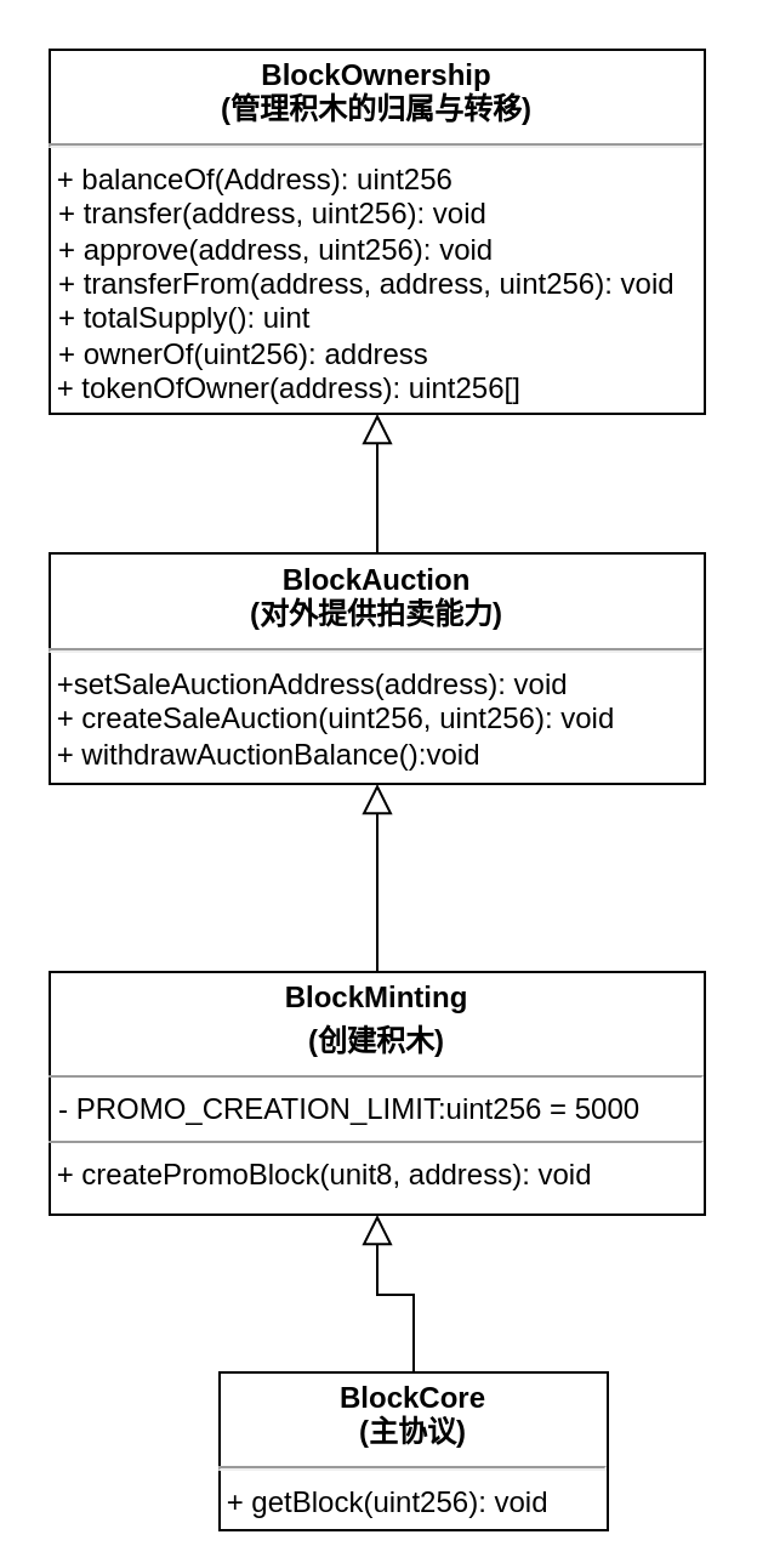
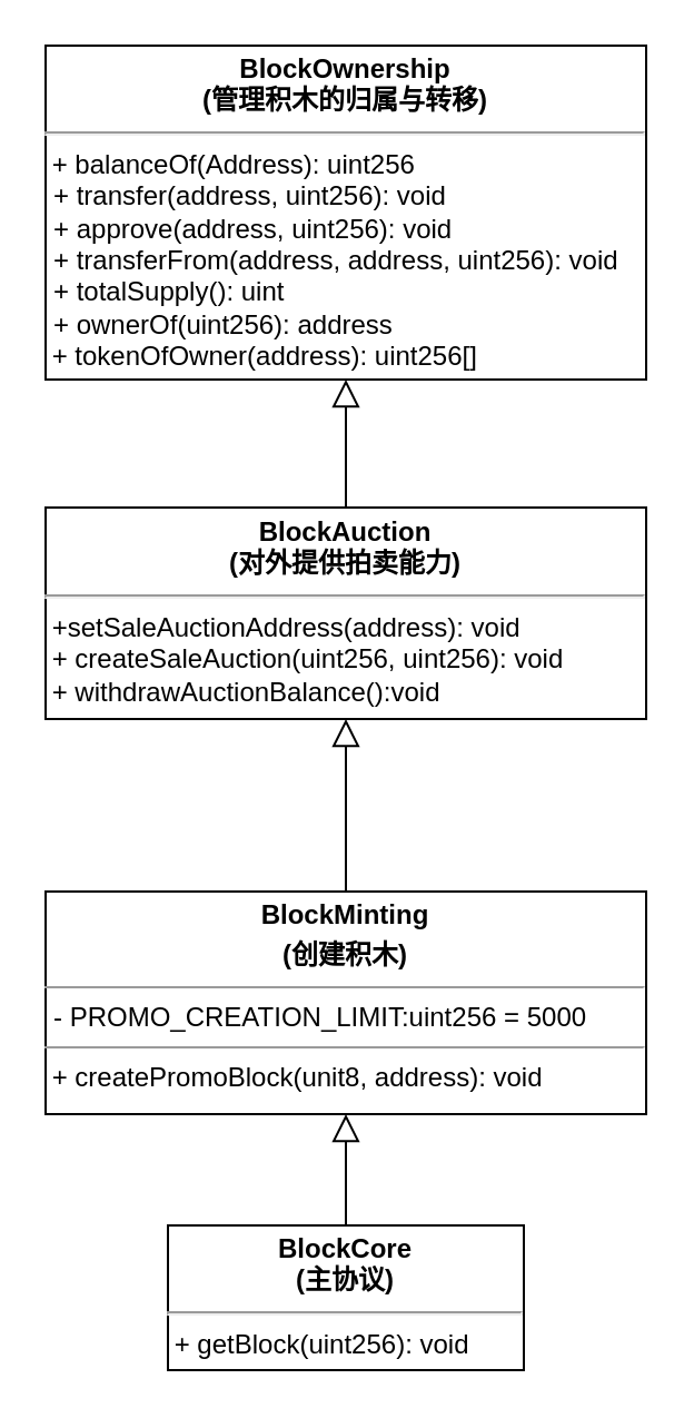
- <mxCell id="5" value="&lt;p style=&quot;margin:0px;margin-top:4px;text-align:center;&quot;&gt;&lt;b&gt;BlockCore&lt;/b&gt;&lt;/p&gt;&lt;div align=&quot;center&quot;&gt;&lt;b&gt;(主协议)&lt;/b&gt;&lt;/div&gt;&lt;p style=&quot;margin:0px;margin-top:4px;text-align:center;text-decoration:underline;&quot;&gt;&lt;/p&gt;&lt;hr&gt;&amp;nbsp;+ getBlock(uint256): void&lt;br&gt;&lt;p style=&quot;margin:0px;margin-left:8px;&quot;&gt;&lt;/p&gt;" style="verticalAlign=top;align=left;overflow=fill;fontSize=12;fontFamily=Helvetica;html=1;whiteSpace=wrap;" vertex="1" parent="1"><mxGeometry x="90" y="565" width="160" height="65" as="geometry" /></mxCell>
+ <mxCell id="5" value="&lt;p style=&quot;margin:0px;margin-top:4px;text-align:center;&quot;&gt;&lt;b&gt;BlockCore&lt;/b&gt;&lt;/p&gt;&lt;div align=&quot;center&quot;&gt;&lt;b&gt;(主协议)&lt;/b&gt;&lt;/div&gt;&lt;p style=&quot;margin:0px;margin-top:4px;text-align:center;text-decoration:underline;&quot;&gt;&lt;/p&gt;&lt;hr&gt;&amp;nbsp;+ getBlock(uint256): void&lt;br&gt;&lt;p style=&quot;margin:0px;margin-left:8px;&quot;&gt;&lt;/p&gt;" style="verticalAlign=top;align=left;overflow=fill;fontSize=12;fontFamily=Helvetica;html=1;whiteSpace=wrap;" vertex="1" parent="1"><mxGeometry x="75" y="550" width="160" height="65" as="geometry" /></mxCell>
